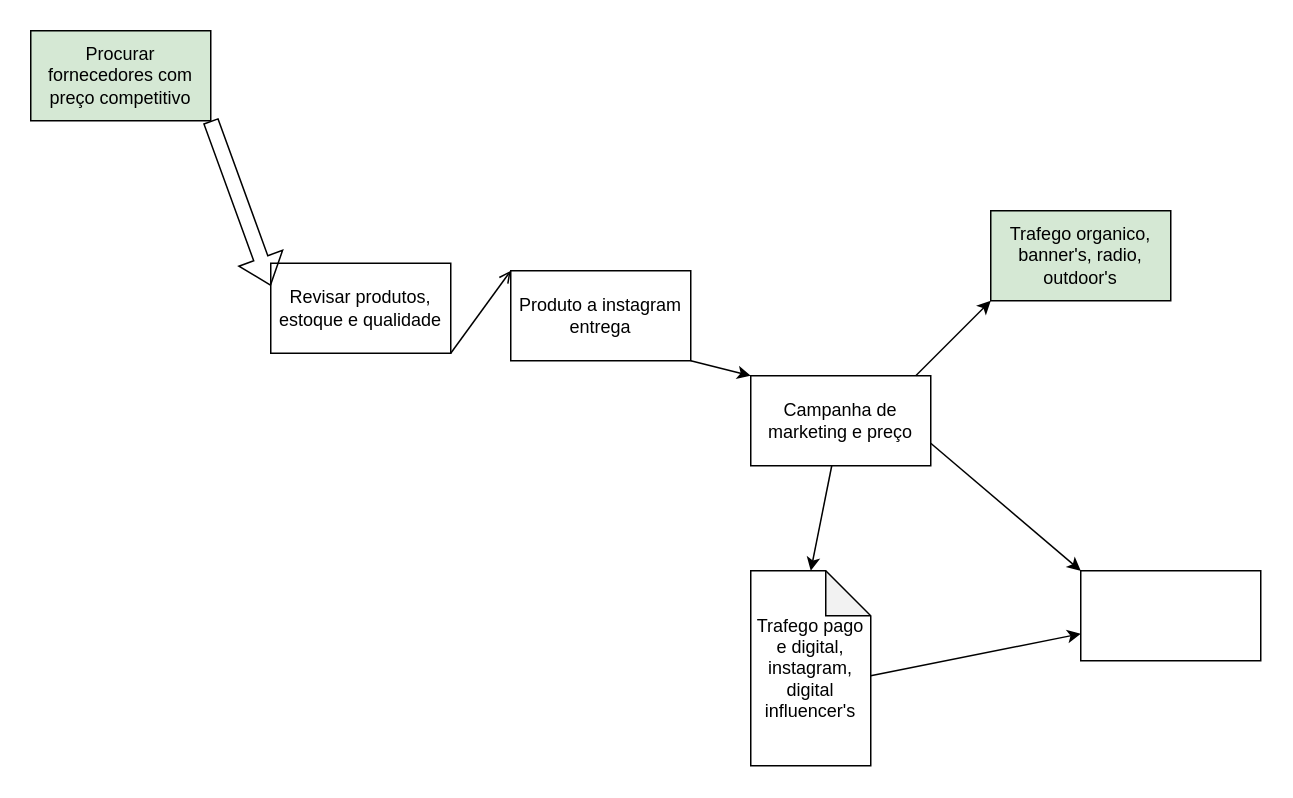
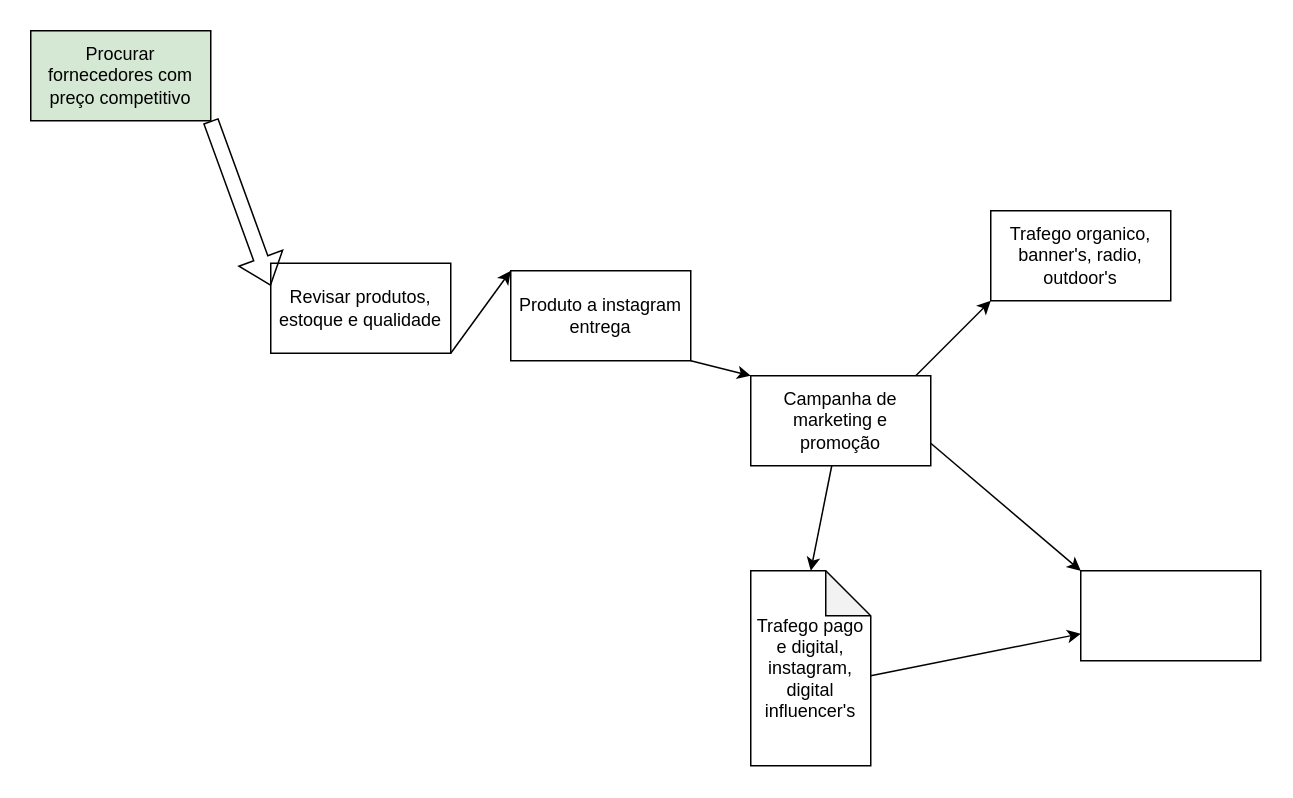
- <mxCell id="15" value="Trafego organico, banner's, radio, outdoor's" style="rounded=0;whiteSpace=wrap;html=1;fillColor=#d5e8d4;" vertex="1" parent="1"><mxGeometry x="660" y="140" width="120" height="60" as="geometry" /></mxCell>
+ <mxCell id="15" value="Trafego organico, banner's, radio, outdoor's" style="rounded=0;whiteSpace=wrap;html=1;" vertex="1" parent="1"><mxGeometry x="660" y="140" width="120" height="60" as="geometry" /></mxCell>
- <mxCell id="6" value="" style="endArrow=open;html=1;rounded=0;entryX=0;entryY=0;entryDx=0;entryDy=0;exitX=1;exitY=1;exitDx=0;exitDy=0;" edge="1" parent="1" source="4" target="2"><mxGeometry width="50" height="50" relative="1" as="geometry"><mxPoint x="290" y="230" as="sourcePoint" /><mxPoint x="340" y="180" as="targetPoint" /></mxGeometry></mxCell>
+ <mxCell id="6" value="" style="endArrow=classic;html=1;rounded=0;entryX=0;entryY=0;entryDx=0;entryDy=0;exitX=1;exitY=1;exitDx=0;exitDy=0;" edge="1" parent="1" source="4" target="2"><mxGeometry width="50" height="50" relative="1" as="geometry"><mxPoint x="290" y="230" as="sourcePoint" /><mxPoint x="340" y="180" as="targetPoint" /></mxGeometry></mxCell>
- <mxCell id="8" value="Campanha de marketing e preço" style="rounded=0;whiteSpace=wrap;html=1;" vertex="1" parent="1"><mxGeometry x="500" y="250" width="120" height="60" as="geometry" /></mxCell>
+ <mxCell id="8" value="Campanha de marketing e promoção" style="rounded=0;whiteSpace=wrap;html=1;" vertex="1" parent="1"><mxGeometry x="500" y="250" width="120" height="60" as="geometry" /></mxCell>
